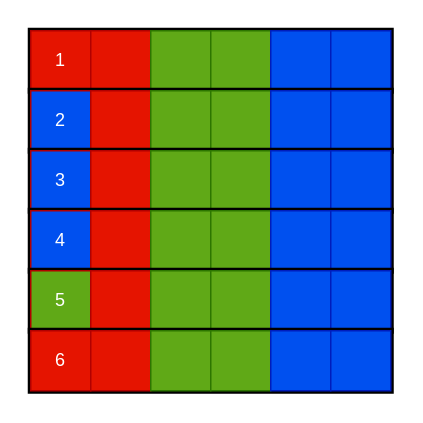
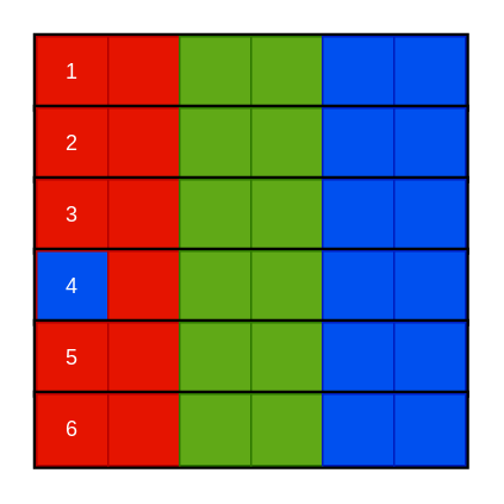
- <mxCell id="10" value="2" style="rounded=0;whiteSpace=wrap;html=1;fillColor=#0050ef;fontColor=#ffffff;strokeColor=#B20000;" vertex="1" parent="1"><mxGeometry x="20" y="60" width="40" height="40" as="geometry" /></mxCell>
+ <mxCell id="10" value="2" style="rounded=0;whiteSpace=wrap;html=1;fillColor=#e51400;fontColor=#ffffff;strokeColor=#B20000;" vertex="1" parent="1"><mxGeometry x="20" y="60" width="40" height="40" as="geometry" /></mxCell>
- <mxCell id="17" value="3" style="rounded=0;whiteSpace=wrap;html=1;fillColor=#0050ef;fontColor=#ffffff;strokeColor=#B20000;" vertex="1" parent="1"><mxGeometry x="20" y="100" width="40" height="40" as="geometry" /></mxCell>
+ <mxCell id="17" value="3" style="rounded=0;whiteSpace=wrap;html=1;fillColor=#e51400;fontColor=#ffffff;strokeColor=#B20000;" vertex="1" parent="1"><mxGeometry x="20" y="100" width="40" height="40" as="geometry" /></mxCell>
- <mxCell id="31" value="5" style="rounded=0;whiteSpace=wrap;html=1;fillColor=#60a917;fontColor=#ffffff;strokeColor=#B20000;" vertex="1" parent="1"><mxGeometry x="20" y="180" width="40" height="40" as="geometry" /></mxCell>
+ <mxCell id="31" value="5" style="rounded=0;whiteSpace=wrap;html=1;fillColor=#e51400;fontColor=#ffffff;strokeColor=#B20000;" vertex="1" parent="1"><mxGeometry x="20" y="180" width="40" height="40" as="geometry" /></mxCell>
